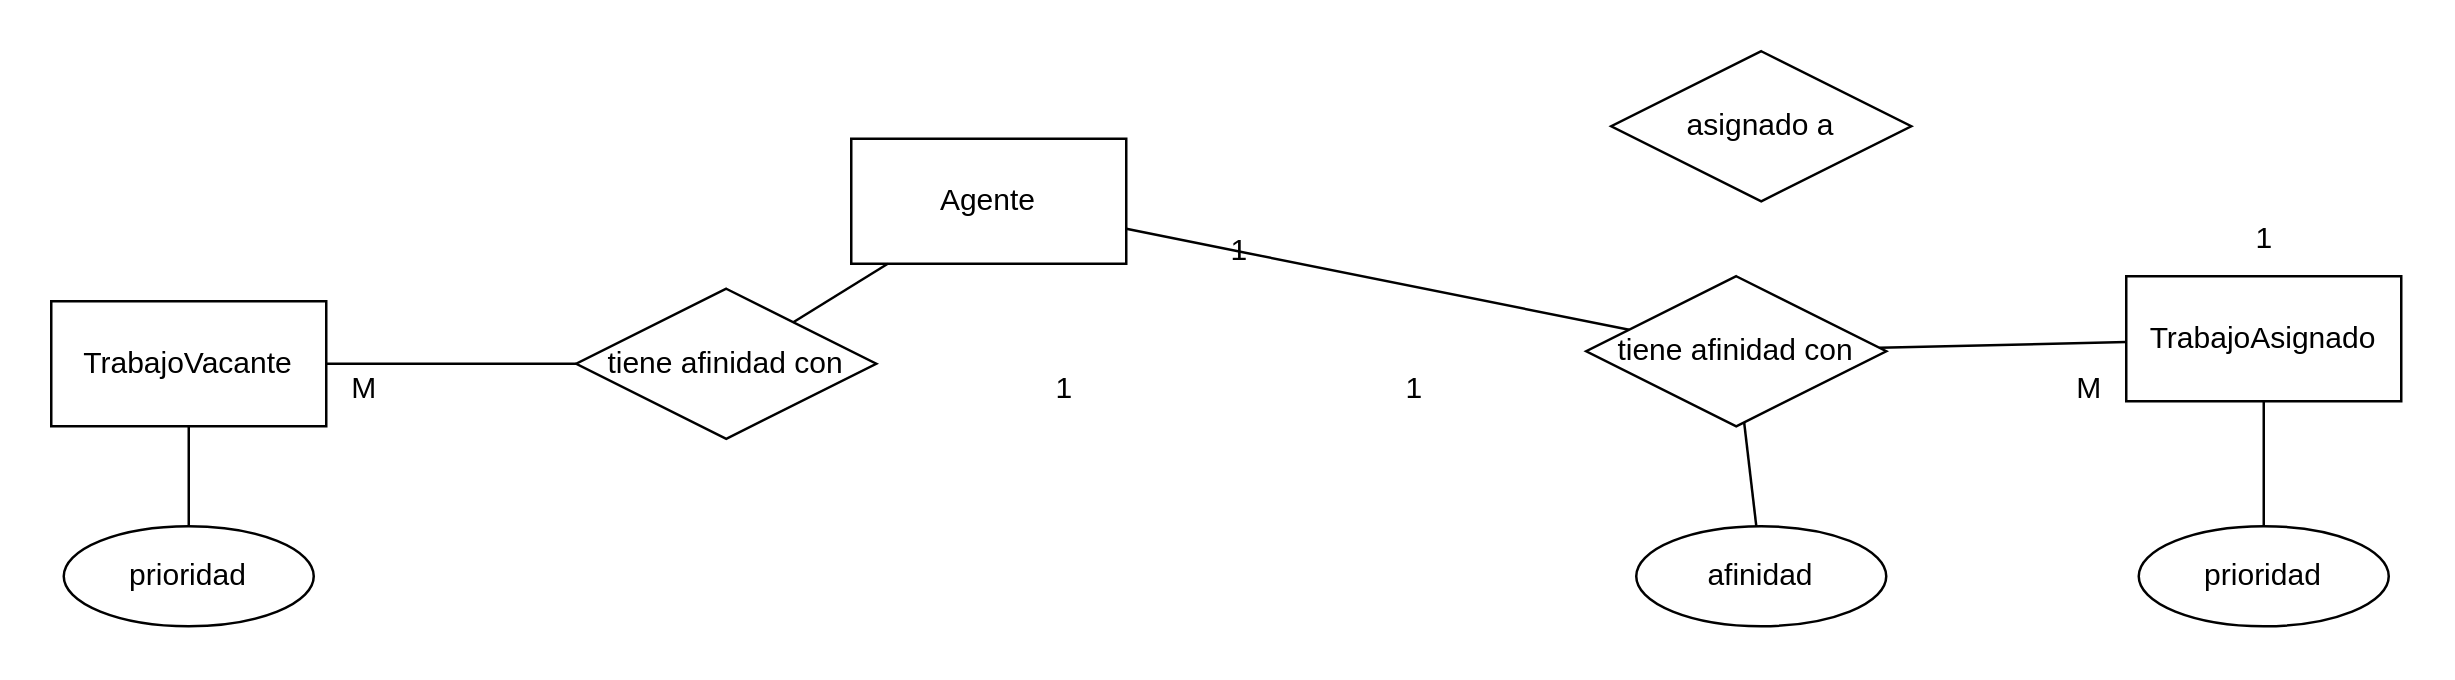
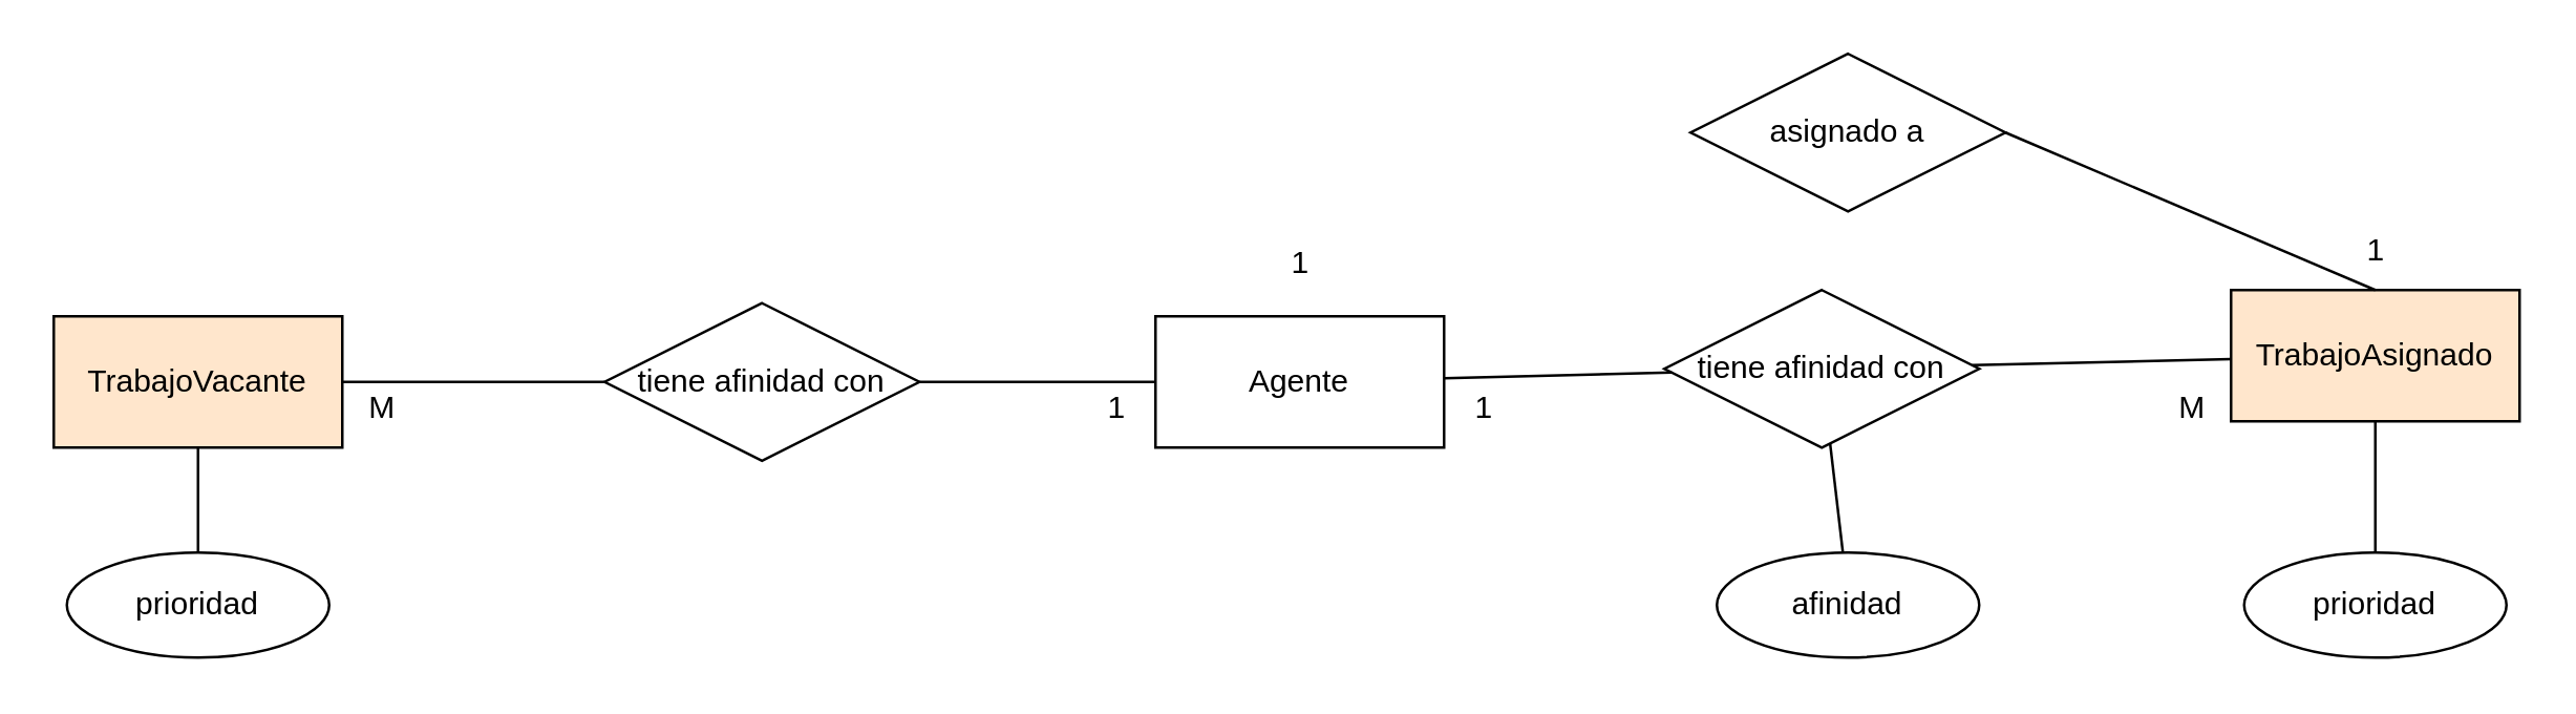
- <mxCell id="2" value="Agente" style="html=1;whiteSpace=wrap;" vertex="1" parent="1"><mxGeometry x="340" y="55" width="110" height="50" as="geometry" /></mxCell>
+ <mxCell id="2" value="Agente" style="html=1;whiteSpace=wrap;" vertex="1" parent="1"><mxGeometry x="440" y="120" width="110" height="50" as="geometry" /></mxCell>
+ <mxCell id="18" value="" style="endArrow=none;html=1;rounded=0;exitX=0.5;exitY=0;exitDx=0;exitDy=0;entryX=1;entryY=0.5;entryDx=0;entryDy=0;" edge="1" parent="1" source="3" target="17"><mxGeometry width="50" height="50" relative="1" as="geometry"><mxPoint x="505" y="130" as="sourcePoint" /><mxPoint x="634" y="60" as="targetPoint" /></mxGeometry></mxCell>
- <mxCell id="3" value="TrabajoAsignado" style="html=1;whiteSpace=wrap;" vertex="1" parent="1"><mxGeometry x="850" y="110" width="110" height="50" as="geometry" /></mxCell>
+ <mxCell id="3" value="TrabajoAsignado" style="html=1;whiteSpace=wrap;fillColor=#ffe6cc;" vertex="1" parent="1"><mxGeometry x="850" y="110" width="110" height="50" as="geometry" /></mxCell>
- <mxCell id="4" value="TrabajoVacante" style="html=1;whiteSpace=wrap;" vertex="1" parent="1"><mxGeometry x="20" y="120" width="110" height="50" as="geometry" /></mxCell>
+ <mxCell id="4" value="TrabajoVacante" style="html=1;whiteSpace=wrap;fillColor=#ffe6cc;" vertex="1" parent="1"><mxGeometry x="20" y="120" width="110" height="50" as="geometry" /></mxCell>
